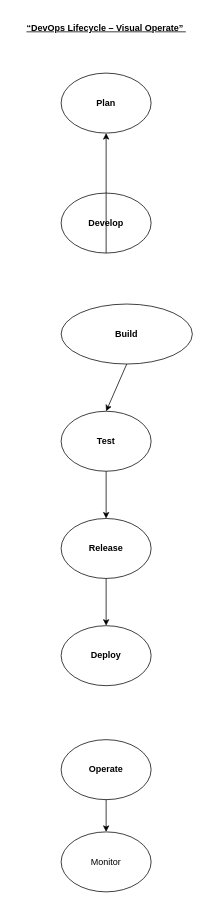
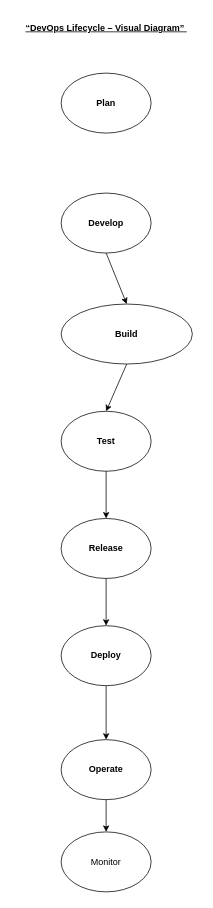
- <mxCell id="16" value="&lt;b&gt;&lt;u&gt;“DevOps Lifecycle – Visual Operate”&amp;nbsp;&lt;/u&gt;&lt;/b&gt;" style="text;html=1;align=center;verticalAlign=middle;resizable=0;points=[];autosize=1;strokeColor=none;fillColor=none;" vertex="1" parent="1"><mxGeometry x="20" y="20" width="242" height="33" as="geometry" /></mxCell>
+ <mxCell id="16" value="&lt;b&gt;&lt;u&gt;“DevOps Lifecycle – Visual Diagram”&amp;nbsp;&lt;/u&gt;&lt;/b&gt;" style="text;html=1;align=center;verticalAlign=middle;resizable=0;points=[];autosize=1;strokeColor=none;fillColor=none;" vertex="1" parent="1"><mxGeometry x="20" y="20" width="242" height="33" as="geometry" /></mxCell>
- <mxCell id="7" value="" style="endArrow=classic;html=1;rounded=0;exitX=0.5;exitY=1;exitDx=0;exitDy=0;" edge="1" parent="1" source="3" target="2"><mxGeometry width="50" height="50" relative="1" as="geometry"><mxPoint x="131" y="427" as="sourcePoint" /><mxPoint x="181" y="377" as="targetPoint" /></mxGeometry></mxCell>
+ <mxCell id="7" value="" style="endArrow=classic;html=1;rounded=0;exitX=0.5;exitY=1;exitDx=0;exitDy=0;entryX=0.5;entryY=0;entryDx=0;entryDy=0;" edge="1" parent="1" source="3" target="4"><mxGeometry width="50" height="50" relative="1" as="geometry"><mxPoint x="131" y="427" as="sourcePoint" /><mxPoint x="181" y="377" as="targetPoint" /></mxGeometry></mxCell>
+ <mxCell id="15" value="" style="endArrow=classic;html=1;rounded=0;exitX=0.5;exitY=1;exitDx=0;exitDy=0;entryX=0.5;entryY=0;entryDx=0;entryDy=0;" edge="1" parent="1" source="10" target="11"><mxGeometry width="50" height="50" relative="1" as="geometry"><mxPoint x="126" y="1049" as="sourcePoint" /><mxPoint x="176" y="999" as="targetPoint" /></mxGeometry></mxCell>
